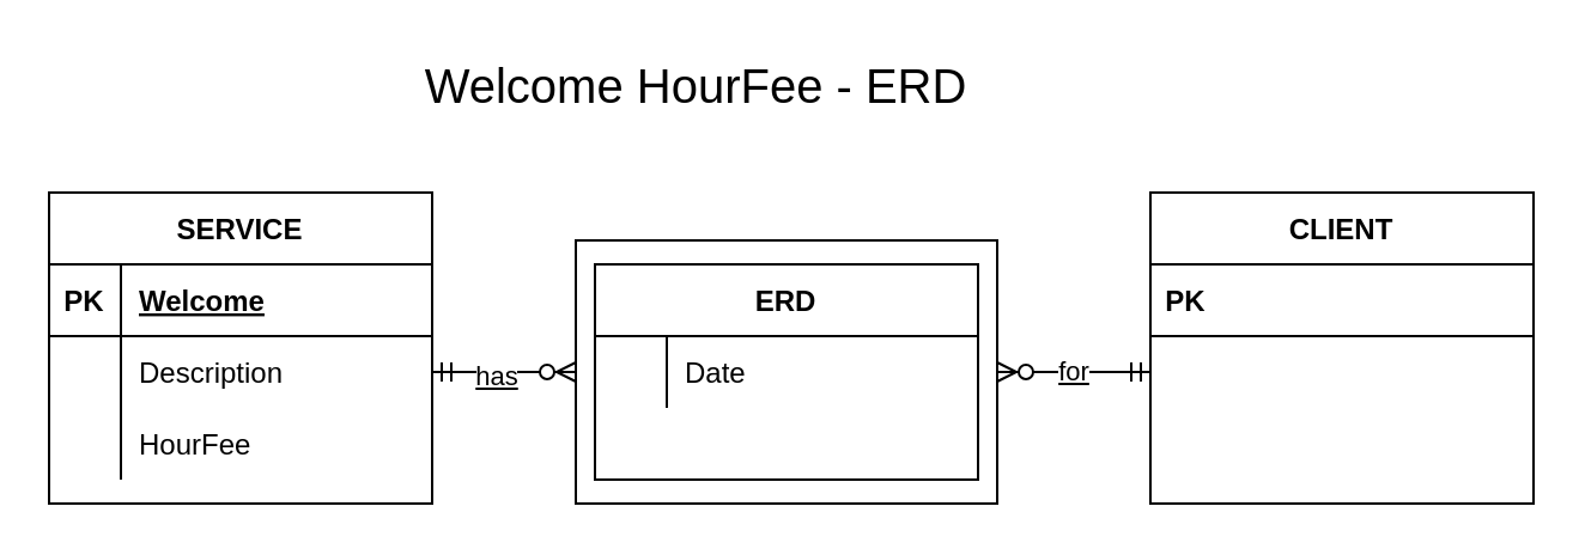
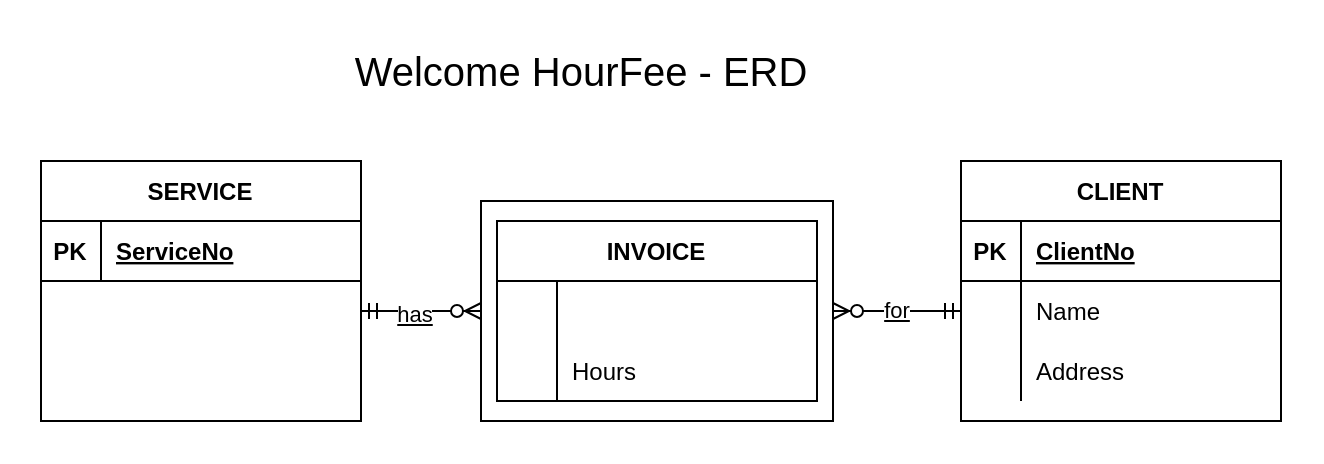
+ <mxCell id="16" value="ClientNo" style="shape=partialRectangle;connectable=0;fillColor=none;top=0;left=0;bottom=0;right=0;align=left;spacingLeft=6;fontStyle=5;overflow=hidden;" parent="14" vertex="1"><mxGeometry x="30" width="130" height="30" as="geometry" /></mxCell>
- <mxCell id="5" value="Welcome" style="shape=partialRectangle;connectable=0;fillColor=none;top=0;left=0;bottom=0;right=0;align=left;spacingLeft=6;fontStyle=5;overflow=hidden;" parent="3" vertex="1"><mxGeometry x="30" width="130" height="30" as="geometry" /></mxCell>
+ <mxCell id="5" value="ServiceNo" style="shape=partialRectangle;connectable=0;fillColor=none;top=0;left=0;bottom=0;right=0;align=left;spacingLeft=6;fontStyle=5;overflow=hidden;" parent="3" vertex="1"><mxGeometry x="30" width="130" height="30" as="geometry" /></mxCell>
- <mxCell id="29" value="ERD" style="shape=table;startSize=30;container=1;collapsible=1;childLayout=tableLayout;fixedRows=1;rowLines=0;fontStyle=1;align=center;resizeLast=1;" vertex="1" parent="27"><mxGeometry x="8" y="10" width="160" height="90" as="geometry" /></mxCell>
+ <mxCell id="29" value="INVOICE" style="shape=table;startSize=30;container=1;collapsible=1;childLayout=tableLayout;fixedRows=1;rowLines=0;fontStyle=1;align=center;resizeLast=1;" vertex="1" parent="27"><mxGeometry x="8" y="10" width="160" height="90" as="geometry" /></mxCell>
- <mxCell id="8" value="Description" style="shape=partialRectangle;connectable=0;fillColor=none;top=0;left=0;bottom=0;right=0;align=left;spacingLeft=6;overflow=hidden;" parent="6" vertex="1"><mxGeometry x="30" width="130" height="30" as="geometry" /></mxCell>
- <mxCell id="32" value="Date" style="shape=partialRectangle;connectable=0;fillColor=none;top=0;left=0;bottom=0;right=0;align=left;spacingLeft=6;overflow=hidden;" vertex="1" parent="30"><mxGeometry x="30" width="130" height="30" as="geometry" /></mxCell>
+ <mxCell id="19" value="Name" style="shape=partialRectangle;connectable=0;fillColor=none;top=0;left=0;bottom=0;right=0;align=left;spacingLeft=6;overflow=hidden;" parent="17" vertex="1"><mxGeometry x="30" width="130" height="30" as="geometry" /></mxCell>
- <mxCell id="11" value="HourFee" style="shape=partialRectangle;connectable=0;fillColor=none;top=0;left=0;bottom=0;right=0;align=left;spacingLeft=6;overflow=hidden;" parent="9" vertex="1"><mxGeometry x="30" width="130" height="30" as="geometry" /></mxCell>
+ <mxCell id="35" value="Hours" style="shape=partialRectangle;connectable=0;fillColor=none;top=0;left=0;bottom=0;right=0;align=left;spacingLeft=6;overflow=hidden;" vertex="1" parent="33"><mxGeometry x="30" width="130" height="30" as="geometry" /></mxCell>
+ <mxCell id="22" value="Address" style="shape=partialRectangle;connectable=0;fillColor=none;top=0;left=0;bottom=0;right=0;align=left;spacingLeft=6;overflow=hidden;" parent="20" vertex="1"><mxGeometry x="30" width="130" height="30" as="geometry" /></mxCell>
